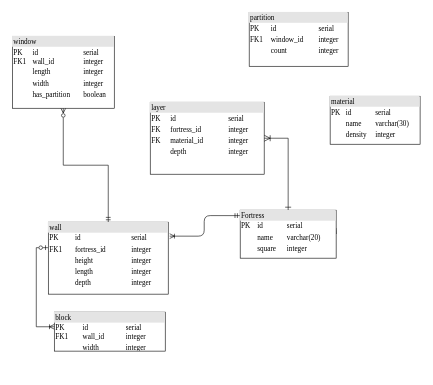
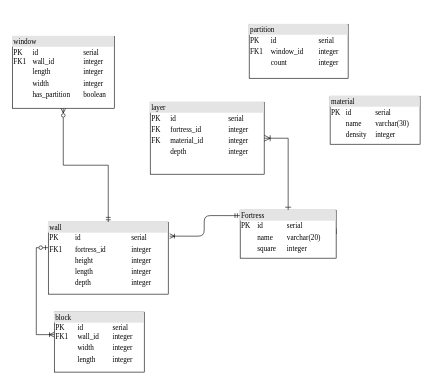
- <mxCell id="15" value="&lt;div style=&quot;box-sizing: border-box ; width: 100% ; background: #e4e4e4 ; padding: 2px&quot;&gt;partition&lt;/div&gt;&lt;table style=&quot;width: 100% ; font-size: 1em&quot; cellpadding=&quot;2&quot; cellspacing=&quot;0&quot;&gt;&lt;tbody&gt;&lt;tr&gt;&lt;td&gt;PK&lt;/td&gt;&lt;td&gt;id&lt;/td&gt;&lt;td&gt;serial&lt;/td&gt;&lt;/tr&gt;&lt;tr&gt;&lt;td&gt;FK1&lt;/td&gt;&lt;td&gt;window_id&lt;/td&gt;&lt;td&gt;integer&lt;/td&gt;&lt;/tr&gt;&lt;tr&gt;&lt;td&gt;&lt;br&gt;&lt;/td&gt;&lt;td&gt;count&lt;/td&gt;&lt;td&gt;integer&lt;/td&gt;&lt;/tr&gt;&lt;/tbody&gt;&lt;/table&gt;" style="verticalAlign=top;align=left;overflow=fill;html=1;rounded=0;shadow=0;comic=0;labelBackgroundColor=none;strokeWidth=1;fontFamily=Verdana;fontSize=12" parent="1" vertex="1"><mxGeometry x="415" y="20" width="165" height="90" as="geometry" /></mxCell>
+ <mxCell id="15" value="&lt;div style=&quot;box-sizing: border-box ; width: 100% ; background: #e4e4e4 ; padding: 2px&quot;&gt;partition&lt;/div&gt;&lt;table style=&quot;width: 100% ; font-size: 1em&quot; cellpadding=&quot;2&quot; cellspacing=&quot;0&quot;&gt;&lt;tbody&gt;&lt;tr&gt;&lt;td&gt;PK&lt;/td&gt;&lt;td&gt;id&lt;/td&gt;&lt;td&gt;serial&lt;/td&gt;&lt;/tr&gt;&lt;tr&gt;&lt;td&gt;FK1&lt;/td&gt;&lt;td&gt;window_id&lt;/td&gt;&lt;td&gt;integer&lt;/td&gt;&lt;/tr&gt;&lt;tr&gt;&lt;td&gt;&lt;br&gt;&lt;/td&gt;&lt;td&gt;count&lt;/td&gt;&lt;td&gt;integer&lt;/td&gt;&lt;/tr&gt;&lt;/tbody&gt;&lt;/table&gt;" style="verticalAlign=top;align=left;overflow=fill;html=1;rounded=0;shadow=0;comic=0;labelBackgroundColor=none;strokeWidth=1;fontFamily=Verdana;fontSize=12" parent="1" vertex="1"><mxGeometry x="415" y="40" width="165" height="90" as="geometry" /></mxCell>
- <mxCell id="3" value="&lt;div style=&quot;box-sizing: border-box ; width: 100% ; background: #e4e4e4 ; padding: 2px&quot;&gt;block&lt;/div&gt;&lt;table style=&quot;width: 100% ; font-size: 1em&quot; cellpadding=&quot;2&quot; cellspacing=&quot;0&quot;&gt;&lt;tbody&gt;&lt;tr&gt;&lt;td&gt;PK&lt;br&gt;FK1&lt;/td&gt;&lt;td&gt;id&lt;br&gt;wall_id&lt;/td&gt;&lt;td&gt;serial&lt;br&gt;integer&lt;/td&gt;&lt;/tr&gt;&lt;tr&gt;&lt;td&gt;&lt;br&gt;&lt;/td&gt;&lt;td&gt;width&lt;/td&gt;&lt;td&gt;integer&lt;/td&gt;&lt;/tr&gt;&lt;tr&gt;&lt;td&gt;&lt;br&gt;&lt;/td&gt;&lt;td&gt;length&lt;br&gt;&lt;/td&gt;&lt;td&gt;integer&lt;/td&gt;&lt;/tr&gt;&lt;/tbody&gt;&lt;/table&gt;" style="verticalAlign=top;align=left;overflow=fill;html=1;rounded=0;shadow=0;comic=0;labelBackgroundColor=none;strokeWidth=1;fontFamily=Verdana;fontSize=12" parent="1" vertex="1"><mxGeometry x="90" y="520" width="185" height="65" as="geometry" /></mxCell>
+ <mxCell id="3" value="&lt;div style=&quot;box-sizing: border-box ; width: 100% ; background: #e4e4e4 ; padding: 2px&quot;&gt;block&lt;/div&gt;&lt;table style=&quot;width: 100% ; font-size: 1em&quot; cellpadding=&quot;2&quot; cellspacing=&quot;0&quot;&gt;&lt;tbody&gt;&lt;tr&gt;&lt;td&gt;PK&lt;br&gt;FK1&lt;/td&gt;&lt;td&gt;id&lt;br&gt;wall_id&lt;/td&gt;&lt;td&gt;serial&lt;br&gt;integer&lt;/td&gt;&lt;/tr&gt;&lt;tr&gt;&lt;td&gt;&lt;br&gt;&lt;/td&gt;&lt;td&gt;width&lt;/td&gt;&lt;td&gt;integer&lt;/td&gt;&lt;/tr&gt;&lt;tr&gt;&lt;td&gt;&lt;br&gt;&lt;/td&gt;&lt;td&gt;length&lt;br&gt;&lt;/td&gt;&lt;td&gt;integer&lt;/td&gt;&lt;/tr&gt;&lt;/tbody&gt;&lt;/table&gt;" style="verticalAlign=top;align=left;overflow=fill;html=1;rounded=0;shadow=0;comic=0;labelBackgroundColor=none;strokeWidth=1;fontFamily=Verdana;fontSize=12" parent="1" vertex="1"><mxGeometry x="90" y="520" width="150" height="100" as="geometry" /></mxCell>
